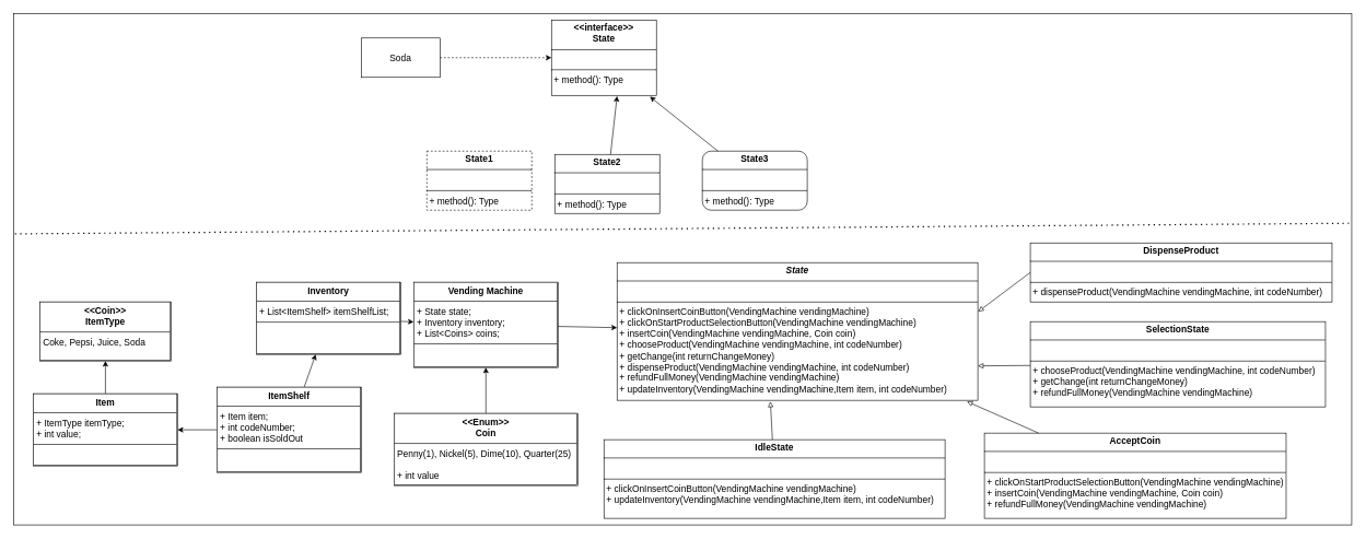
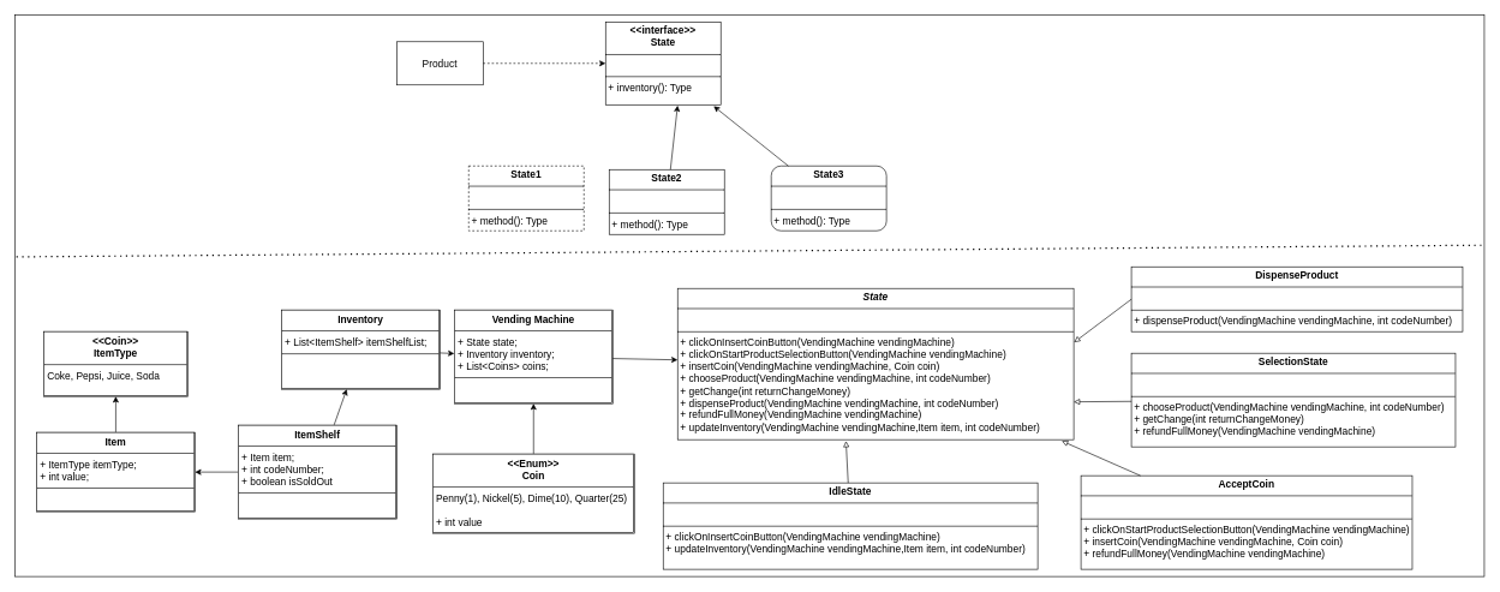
- <mxCell id="5" value="&lt;p style=&quot;margin:0px;margin-top:4px;text-align:center;&quot;&gt;&lt;b&gt;&amp;lt;&amp;lt;interface&amp;gt;&amp;gt;&lt;br&gt;State&lt;/b&gt;&lt;/p&gt;&lt;hr size=&quot;1&quot; style=&quot;border-style:solid;&quot;&gt;&lt;p style=&quot;margin:0px;margin-left:4px;&quot;&gt;&lt;br&gt;&lt;/p&gt;&lt;hr size=&quot;1&quot; style=&quot;border-style:solid;&quot;&gt;&lt;p style=&quot;margin:0px;margin-left:4px;&quot;&gt;+ method(): Type&lt;/p&gt;" style="verticalAlign=top;align=left;overflow=fill;html=1;whiteSpace=wrap;rounded=0;fontFamily=Helvetica;fontSize=14;fontColor=default;fillColor=none;gradientColor=none;" parent="1" vertex="1"><mxGeometry x="840" y="30" width="160" height="115" as="geometry" /></mxCell>
+ <mxCell id="5" value="&lt;p style=&quot;margin:0px;margin-top:4px;text-align:center;&quot;&gt;&lt;b&gt;&amp;lt;&amp;lt;interface&amp;gt;&amp;gt;&lt;br&gt;State&lt;/b&gt;&lt;/p&gt;&lt;hr size=&quot;1&quot; style=&quot;border-style:solid;&quot;&gt;&lt;p style=&quot;margin:0px;margin-left:4px;&quot;&gt;&lt;br&gt;&lt;/p&gt;&lt;hr size=&quot;1&quot; style=&quot;border-style:solid;&quot;&gt;&lt;p style=&quot;margin:0px;margin-left:4px;&quot;&gt;+ inventory(): Type&lt;/p&gt;" style="verticalAlign=top;align=left;overflow=fill;html=1;whiteSpace=wrap;rounded=0;fontFamily=Helvetica;fontSize=14;fontColor=default;fillColor=none;gradientColor=none;" parent="1" vertex="1"><mxGeometry x="840" y="30" width="160" height="115" as="geometry" /></mxCell>
- <mxCell id="4" value="Soda" style="rounded=0;whiteSpace=wrap;html=1;align=center;verticalAlign=middle;fontFamily=Helvetica;fontSize=14;fontColor=default;fillColor=none;gradientColor=none;" parent="1" vertex="1"><mxGeometry x="550" y="57.5" width="120" height="60" as="geometry" /></mxCell>
+ <mxCell id="4" value="Product" style="rounded=0;whiteSpace=wrap;html=1;align=center;verticalAlign=middle;fontFamily=Helvetica;fontSize=14;fontColor=default;fillColor=none;gradientColor=none;" parent="1" vertex="1"><mxGeometry x="550" y="57.5" width="120" height="60" as="geometry" /></mxCell>
